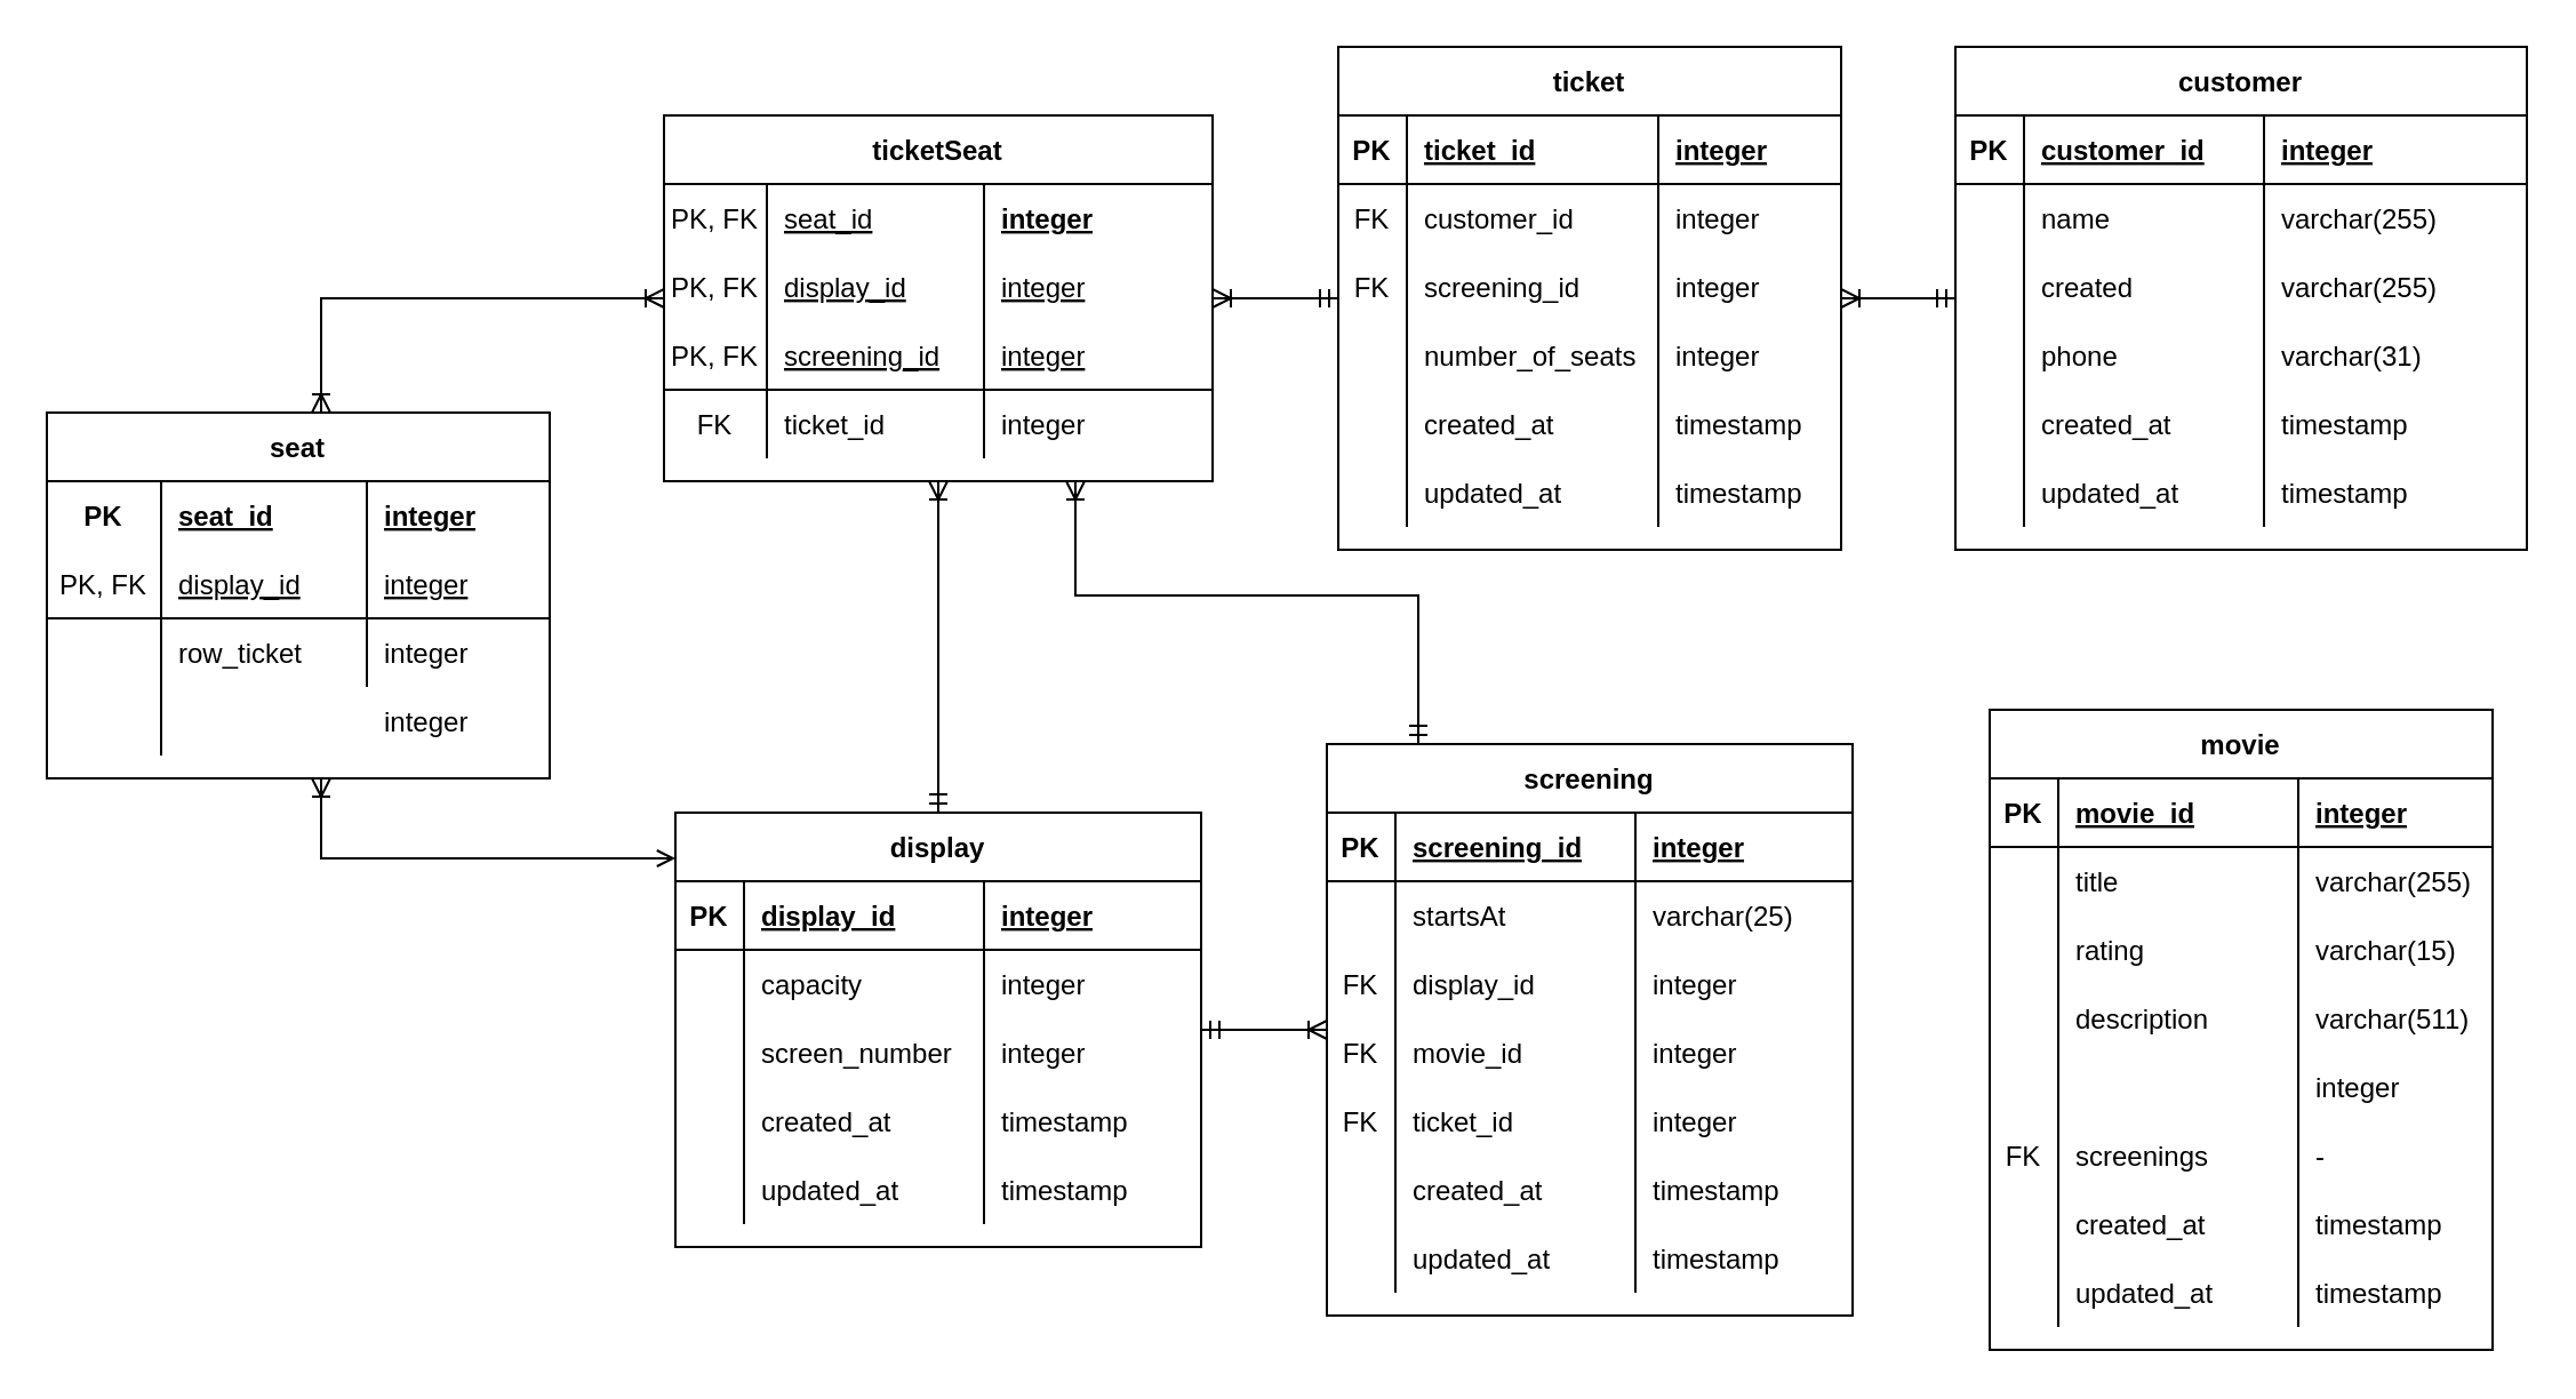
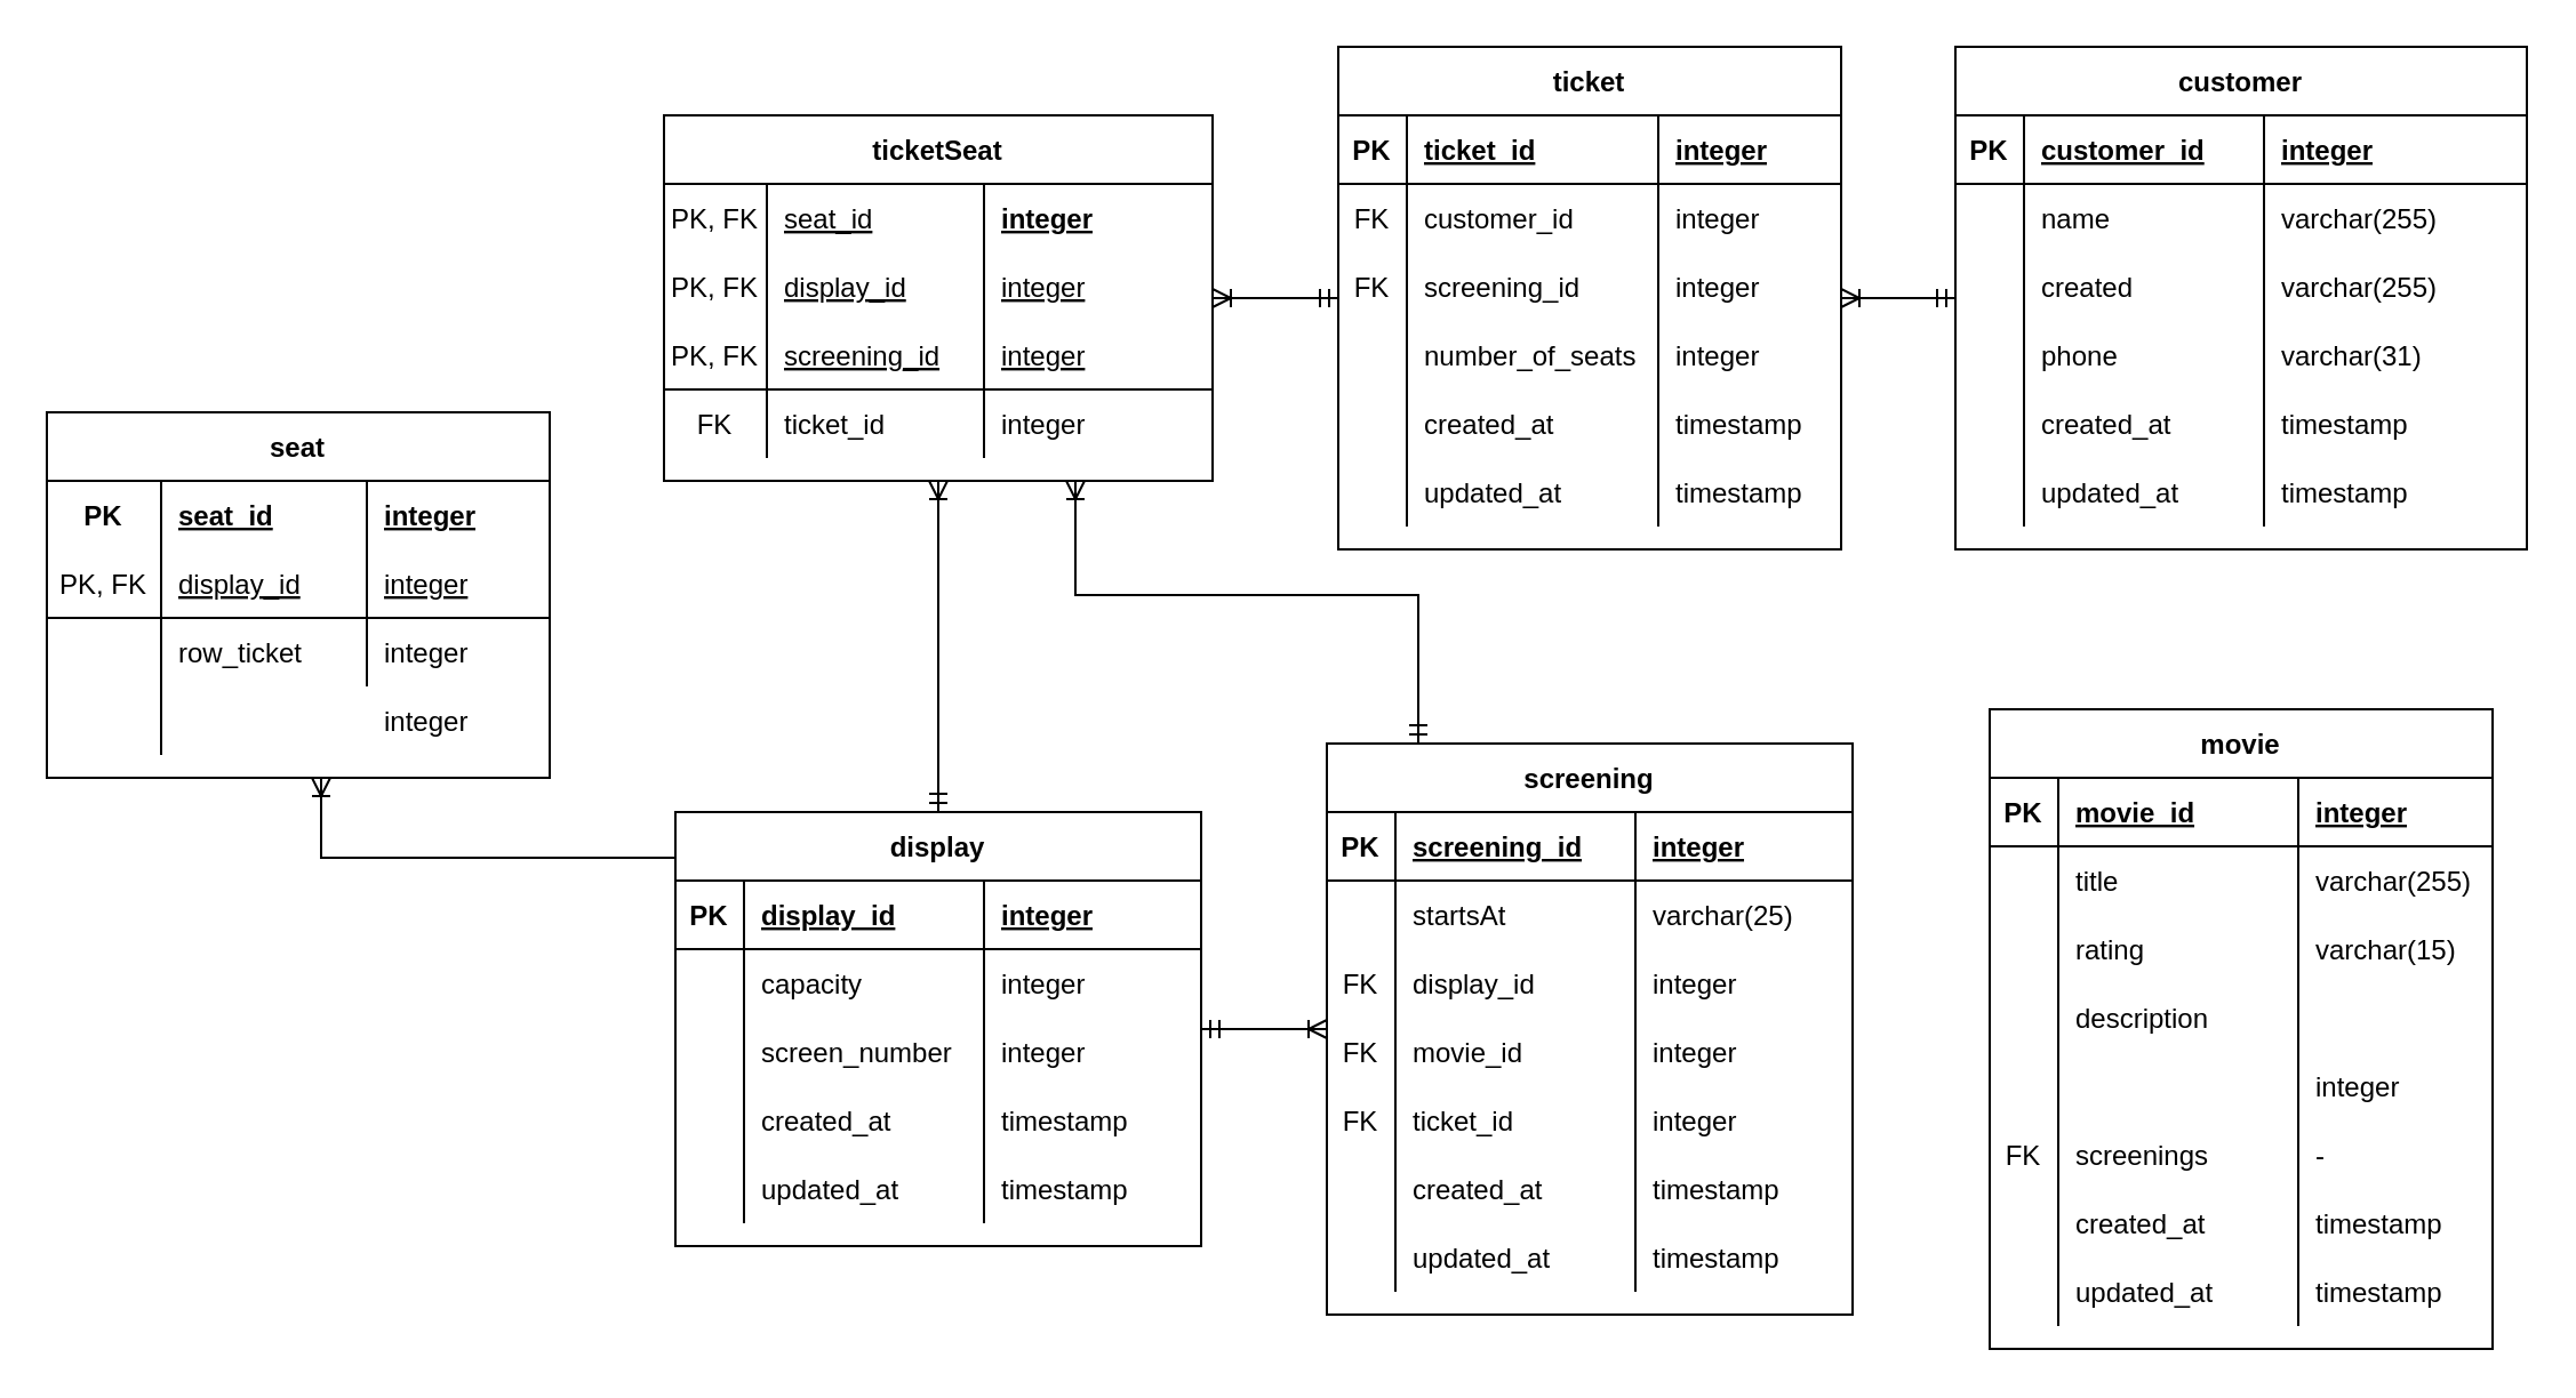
- <mxCell id="156" style="edgeStyle=orthogonalEdgeStyle;rounded=0;orthogonalLoop=1;jettySize=auto;html=1;endArrow=ERoneToMany;endFill=0;startArrow=ERoneToMany;startFill=0;" parent="1" source="157" target="139" edge="1"><mxGeometry relative="1" as="geometry"><Array as="points"><mxPoint x="140" y="130" /></Array></mxGeometry></mxCell>
- <mxCell id="138" style="edgeStyle=orthogonalEdgeStyle;rounded=0;orthogonalLoop=1;jettySize=auto;html=1;endArrow=open;endFill=0;startArrow=ERoneToMany;startFill=0;" edge="1" parent="1" source="139" target="116"><mxGeometry relative="1" as="geometry"><Array as="points"><mxPoint x="140" y="375" /></Array></mxGeometry></mxCell>
+ <mxCell id="138" style="edgeStyle=orthogonalEdgeStyle;rounded=0;orthogonalLoop=1;jettySize=auto;html=1;endArrow=none;endFill=0;startArrow=ERoneToMany;startFill=0;" edge="1" parent="1" source="139" target="116"><mxGeometry relative="1" as="geometry"><Array as="points"><mxPoint x="140" y="375" /></Array></mxGeometry></mxCell>
- <mxCell id="73" value="varchar(511)" style="shape=partialRectangle;overflow=hidden;connectable=0;fillColor=none;top=0;left=0;bottom=0;right=0;align=left;spacingLeft=6;" parent="70" vertex="1"><mxGeometry x="135" width="85" height="30" as="geometry"><mxRectangle width="85" height="30" as="alternateBounds" /></mxGeometry></mxCell>
